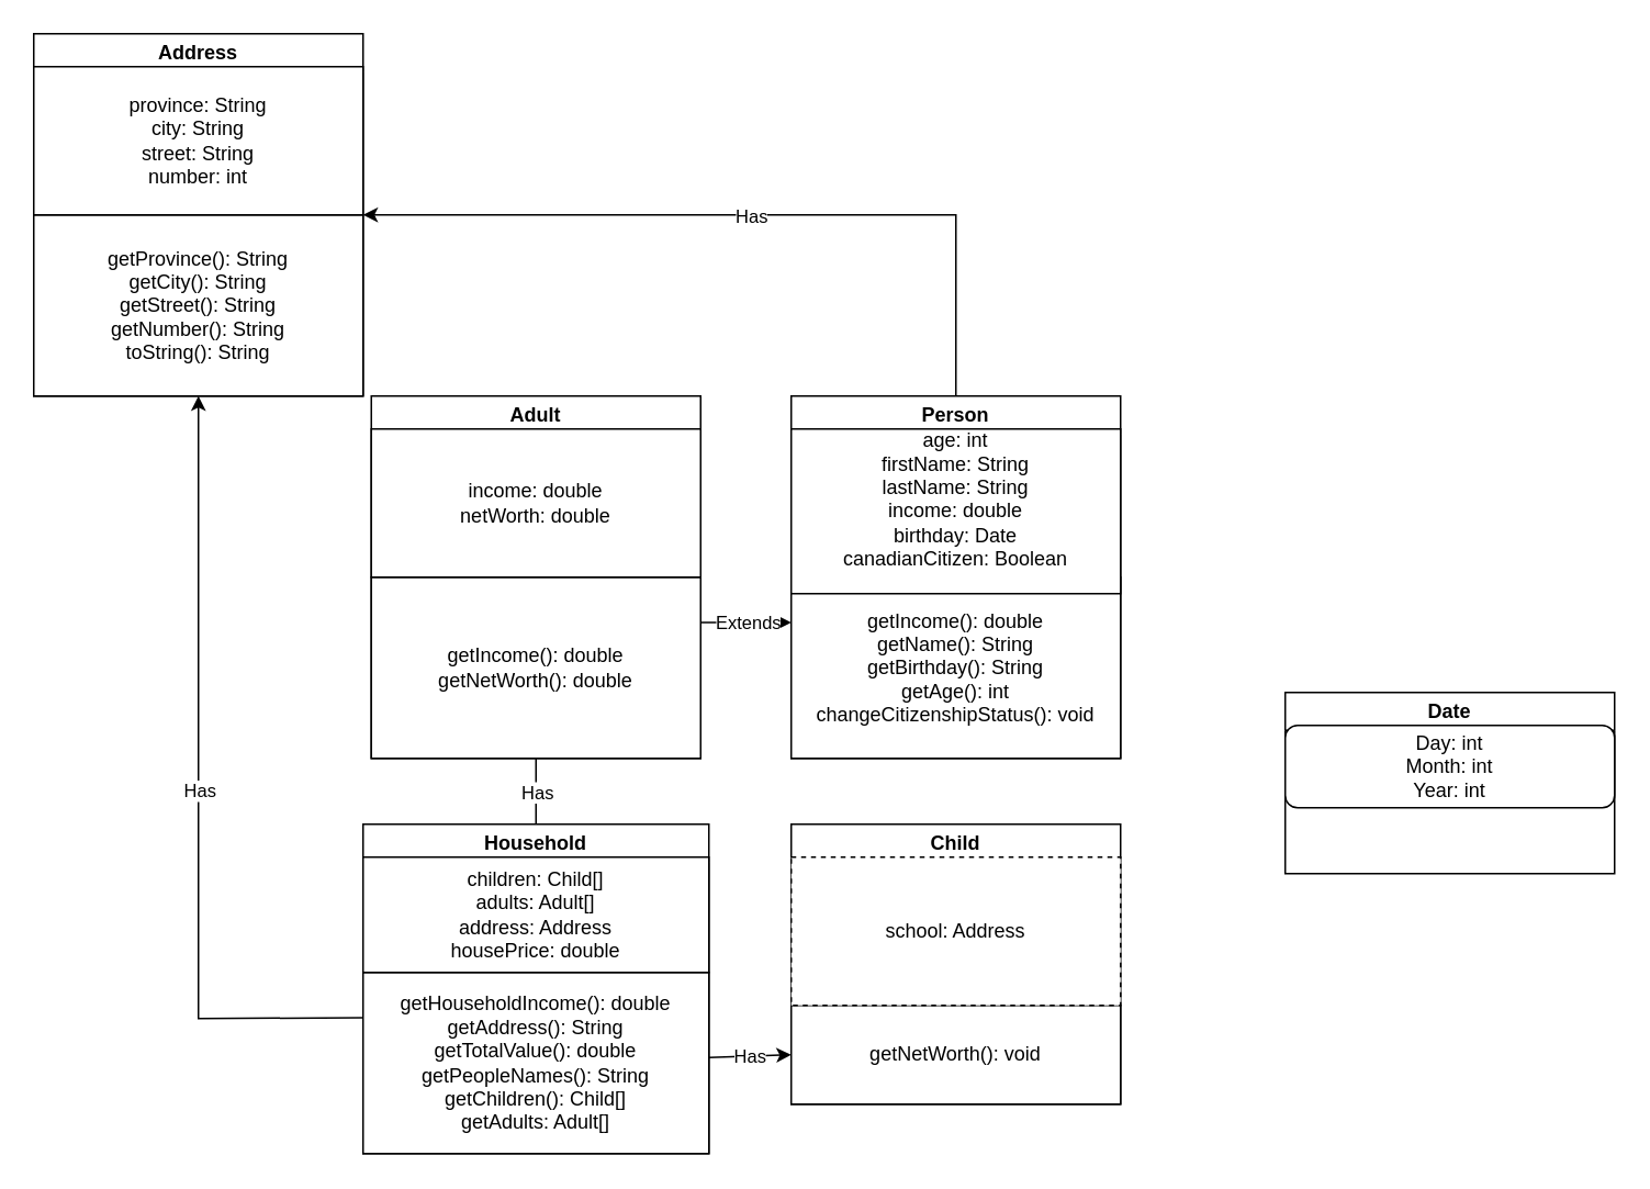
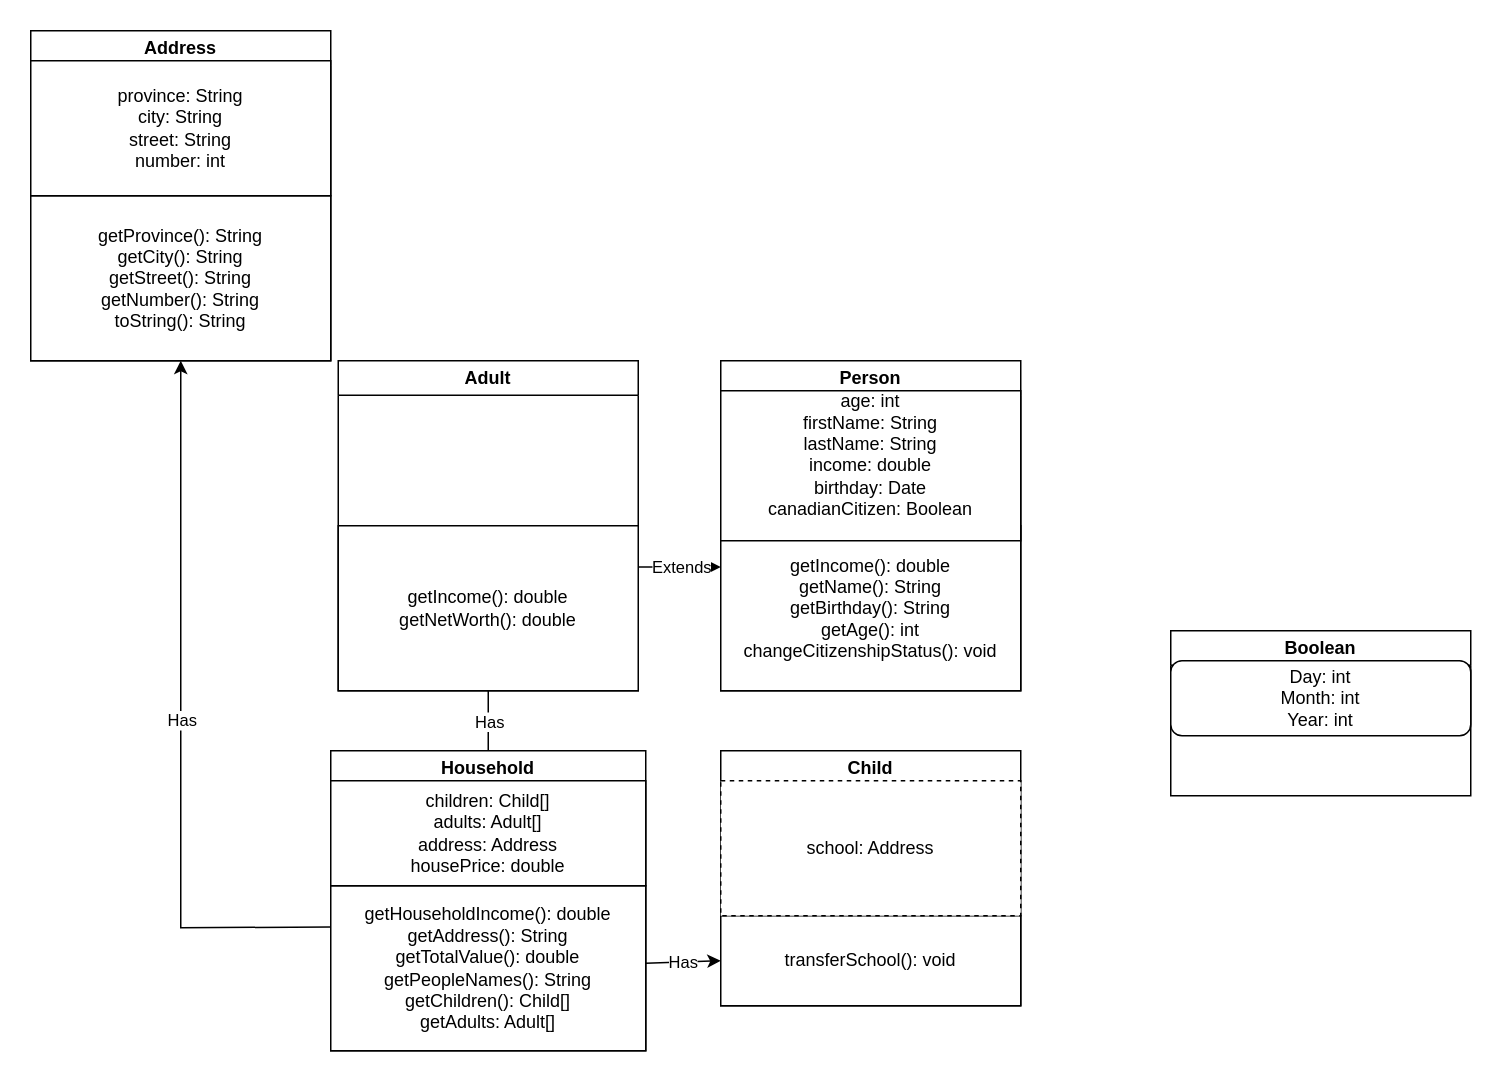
- <mxCell id="25" value="" style="endArrow=classic;html=1;rounded=0;entryX=1;entryY=0.5;entryDx=0;entryDy=0;exitX=0.5;exitY=0;exitDx=0;exitDy=0;" edge="1" parent="1" source="12" target="20"><mxGeometry relative="1" as="geometry"><mxPoint x="580" y="130" as="sourcePoint" /><mxPoint x="870" y="550" as="targetPoint" /><Array as="points"><mxPoint x="580" y="130" /></Array></mxGeometry></mxCell>
- <mxCell id="26" value="Has" style="edgeLabel;resizable=0;html=1;;align=center;verticalAlign=middle;" connectable="0" vertex="1" parent="25"><mxGeometry relative="1" as="geometry" /></mxCell>
- <mxCell id="9" value="&lt;div&gt;income: double&lt;/div&gt;&lt;div&gt;netWorth: double&lt;/div&gt;" style="whiteSpace=wrap;html=1;" vertex="1" parent="7"><mxGeometry y="20" width="200" height="90" as="geometry" /></mxCell>
- <mxCell id="10" value="Date" style="swimlane;whiteSpace=wrap;html=1;" vertex="1" parent="1"><mxGeometry x="780" y="420" width="200" height="110" as="geometry" /></mxCell>
+ <mxCell id="10" value="Boolean" style="swimlane;whiteSpace=wrap;html=1;" vertex="1" parent="1"><mxGeometry x="780" y="420" width="200" height="110" as="geometry" /></mxCell>
- <mxCell id="18" value="getNetWorth(): void" style="whiteSpace=wrap;html=1;" vertex="1" parent="17"><mxGeometry y="110" width="200" height="60" as="geometry" /></mxCell>
+ <mxCell id="18" value="transferSchool(): void" style="whiteSpace=wrap;html=1;" vertex="1" parent="17"><mxGeometry y="110" width="200" height="60" as="geometry" /></mxCell>
